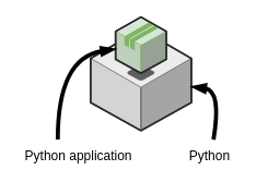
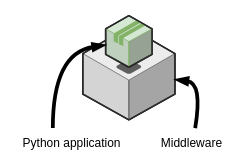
- <mxCell id="7" value="&lt;font style=&quot;font-size: 16px&quot;&gt;Python&lt;/font&gt;" style="text;html=1;align=center;verticalAlign=middle;resizable=0;points=[];autosize=1;" vertex="1" parent="1"><mxGeometry x="205" y="180" width="100" height="20" as="geometry" /></mxCell>
+ <mxCell id="7" value="&lt;font style=&quot;font-size: 16px&quot;&gt;Middleware&lt;/font&gt;" style="text;html=1;align=center;verticalAlign=middle;resizable=0;points=[];autosize=1;" vertex="1" parent="1"><mxGeometry x="205" y="180" width="100" height="20" as="geometry" /></mxCell>
